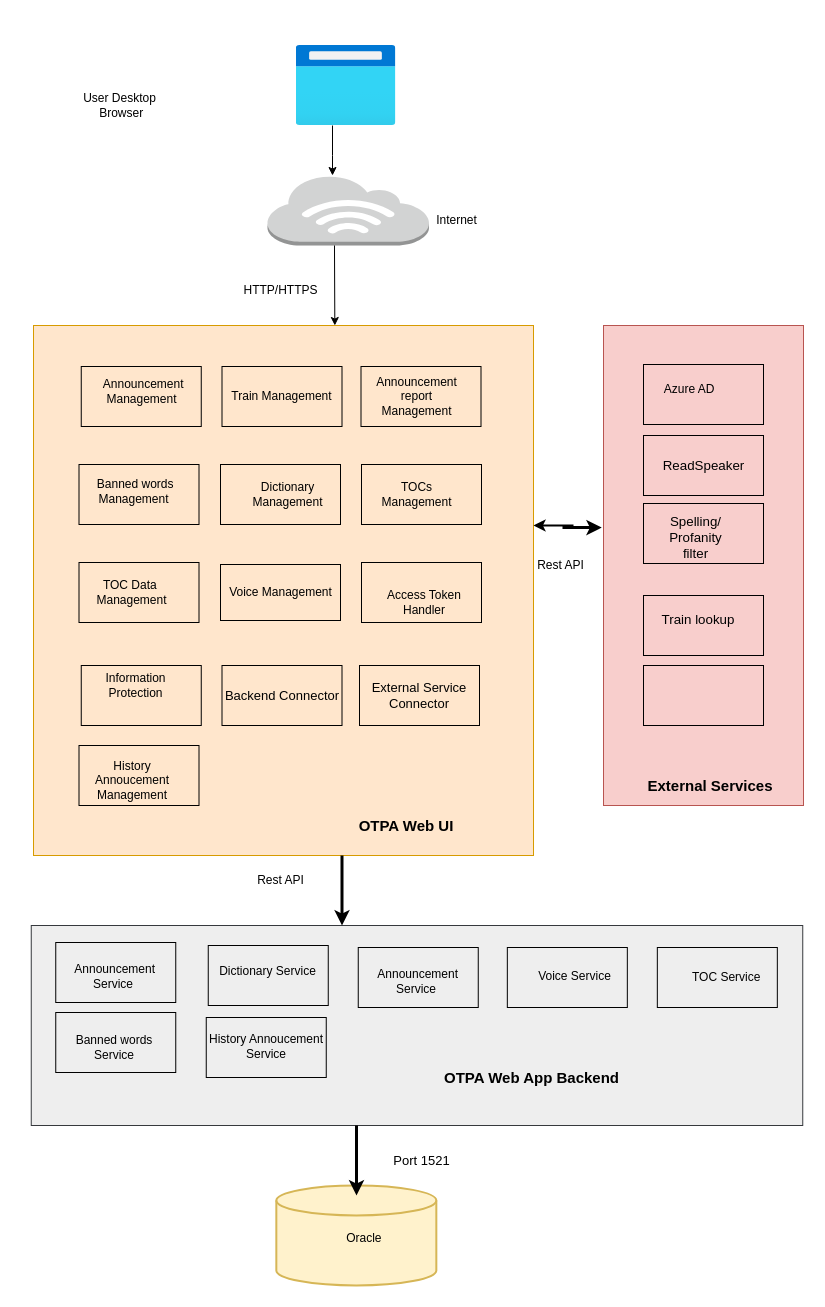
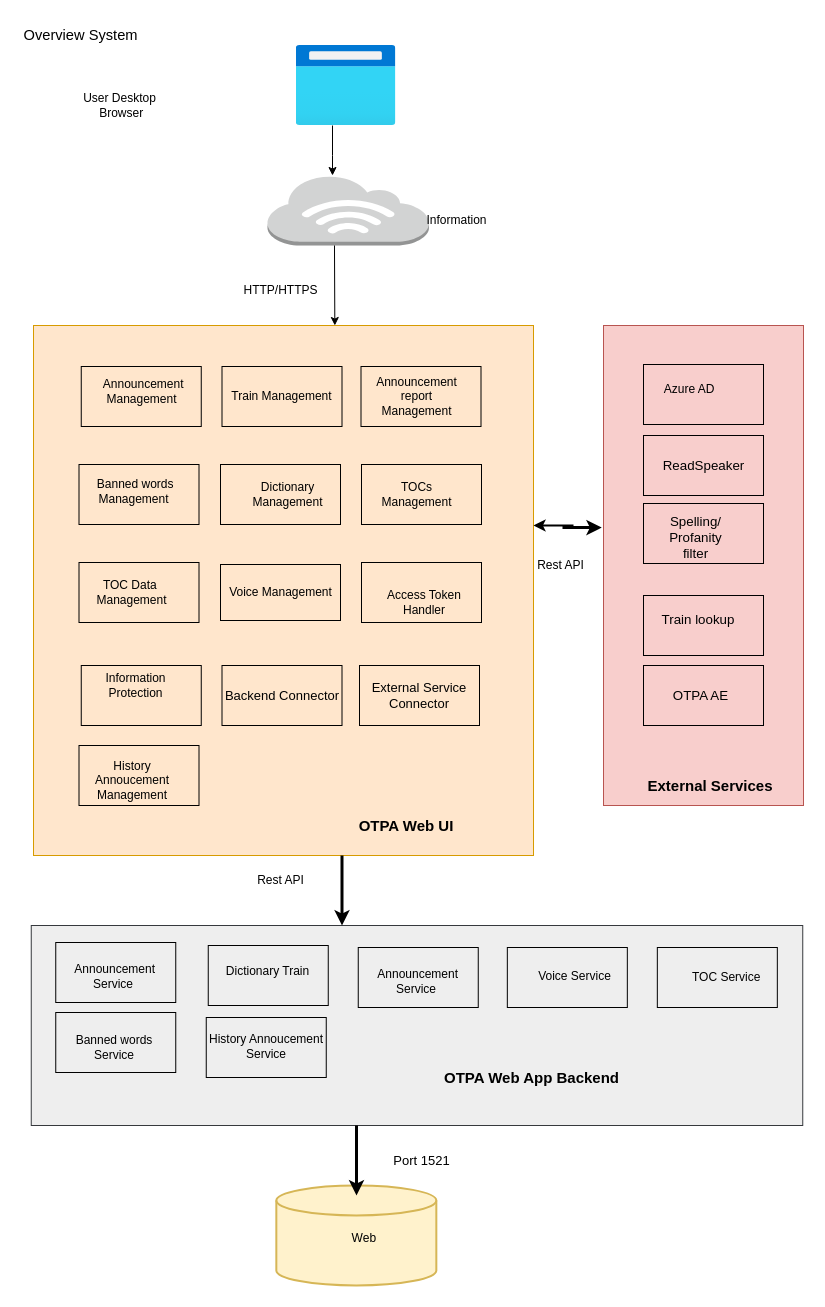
+ <mxCell id="69" value="&lt;span style=&quot;font-size:11.0pt;line-height:&lt;br/&gt;120%;font-family:&amp;quot;Arial&amp;quot;,sans-serif;mso-fareast-font-family:Calibri;mso-fareast-theme-font:&lt;br/&gt;minor-latin;mso-ansi-language:EN-GB;mso-fareast-language:EN-US;mso-bidi-language:&lt;br/&gt;AR-SA&quot; lang=&quot;EN-GB&quot;&gt;Overview System&lt;/span&gt;" style="text;html=1;align=center;verticalAlign=middle;resizable=0;points=[];autosize=1;strokeColor=none;fillColor=none;fontSize=13;" vertex="1" parent="1"><mxGeometry x="20" y="20" width="120" height="30" as="geometry" /></mxCell>
- <mxCell id="56" value="Internet" style="text;html=1;strokeColor=none;fillColor=none;align=center;verticalAlign=middle;whiteSpace=wrap;rounded=0;" vertex="1" parent="1"><mxGeometry x="390.08" y="195" width="132.5" height="50" as="geometry" /></mxCell>
+ <mxCell id="56" value="Information" style="text;html=1;strokeColor=none;fillColor=none;align=center;verticalAlign=middle;whiteSpace=wrap;rounded=0;" vertex="1" parent="1"><mxGeometry x="390.08" y="195" width="132.5" height="50" as="geometry" /></mxCell>
+ <mxCell id="30" value="&lt;span style=&quot;font-size:10.0pt;font-family:&lt;br/&gt;&amp;quot;Arial&amp;quot;,sans-serif;mso-fareast-font-family:&amp;quot;Times New Roman&amp;quot;;mso-ansi-language:&lt;br/&gt;EN-GB;mso-fareast-language:EN-US;mso-bidi-language:AR-SA&quot; lang=&quot;EN-GB&quot;&gt;OTPA AE&lt;/span&gt;" style="text;html=1;strokeColor=none;fillColor=none;align=center;verticalAlign=middle;whiteSpace=wrap;rounded=0;" parent="1" vertex="1"><mxGeometry x="648" y="670" width="105" height="50" as="geometry" /></mxCell>
- <mxCell id="41" value="&lt;span lang=&quot;EN-GB&quot;&gt;Dictionary Service&lt;/span&gt;" style="text;html=1;strokeColor=none;fillColor=none;align=center;verticalAlign=middle;whiteSpace=wrap;rounded=0;" vertex="1" parent="1"><mxGeometry x="215.25" y="947" width="105" height="48" as="geometry" /></mxCell>
+ <mxCell id="41" value="&lt;span lang=&quot;EN-GB&quot;&gt;Dictionary Train&lt;/span&gt;" style="text;html=1;strokeColor=none;fillColor=none;align=center;verticalAlign=middle;whiteSpace=wrap;rounded=0;" vertex="1" parent="1"><mxGeometry x="215.25" y="947" width="105" height="48" as="geometry" /></mxCell>
- <mxCell id="34" value="&lt;br&gt;Oracle&amp;nbsp;" style="text;html=1;strokeColor=none;fillColor=none;align=center;verticalAlign=middle;whiteSpace=wrap;rounded=0;" parent="1" vertex="1"><mxGeometry x="313" y="1205" width="105" height="50" as="geometry" /></mxCell>
+ <mxCell id="34" value="&lt;br&gt;Web&amp;nbsp;" style="text;html=1;strokeColor=none;fillColor=none;align=center;verticalAlign=middle;whiteSpace=wrap;rounded=0;" parent="1" vertex="1"><mxGeometry x="313" y="1205" width="105" height="50" as="geometry" /></mxCell>
